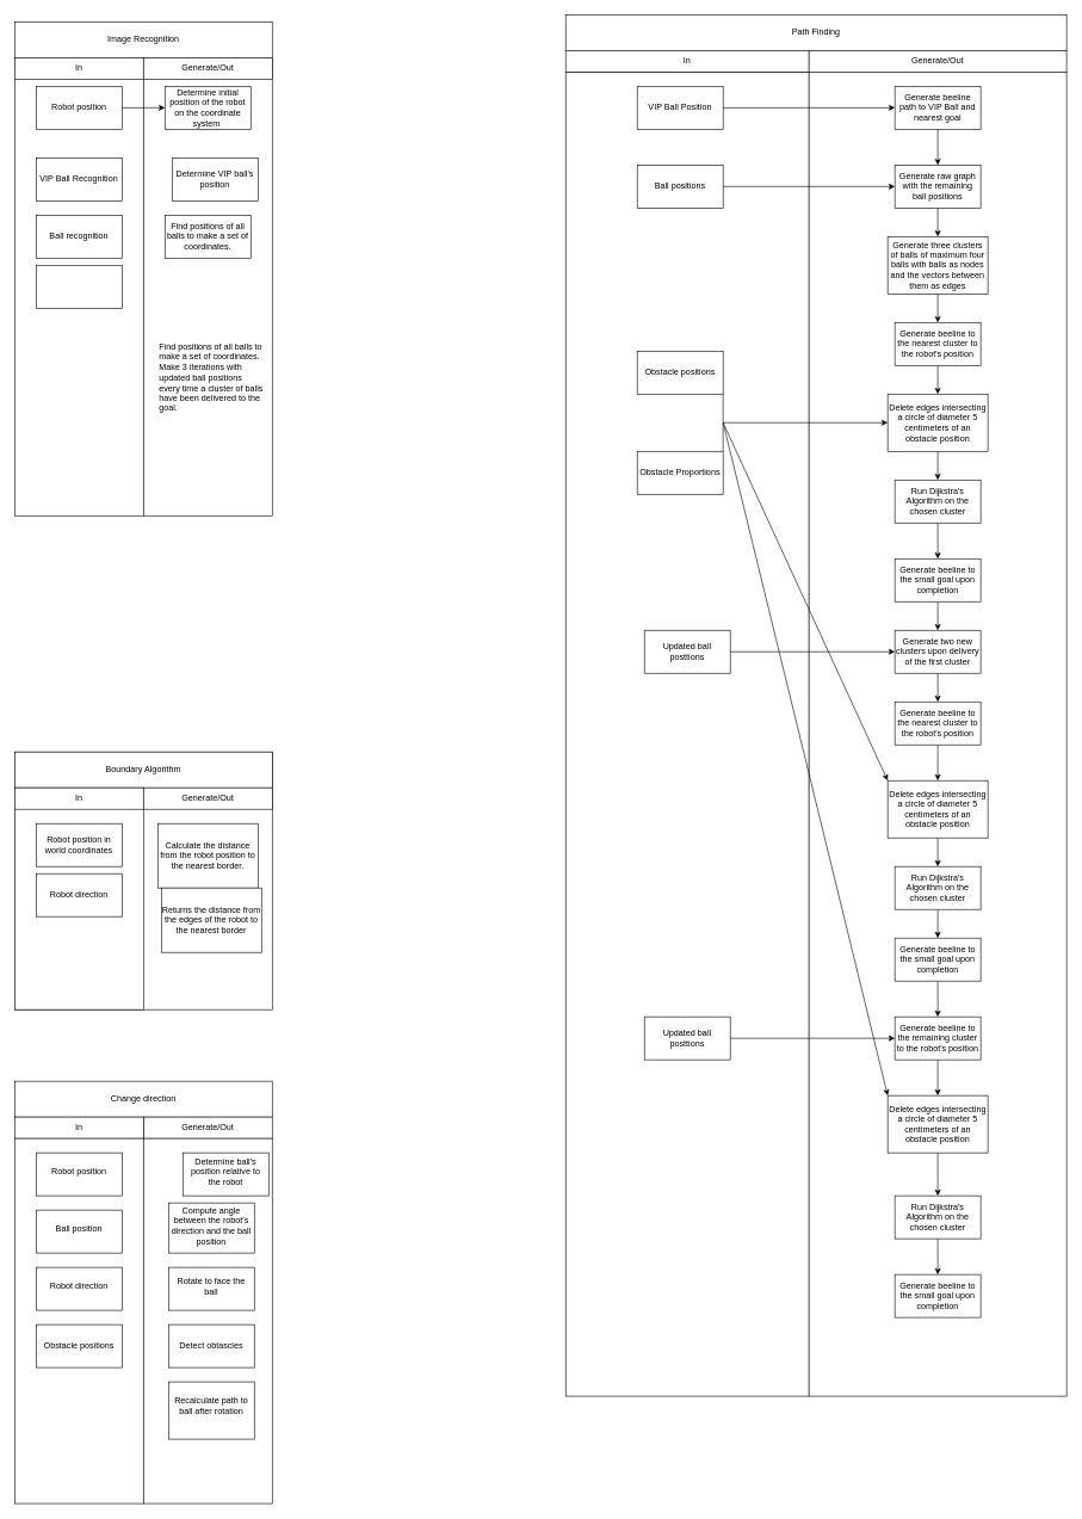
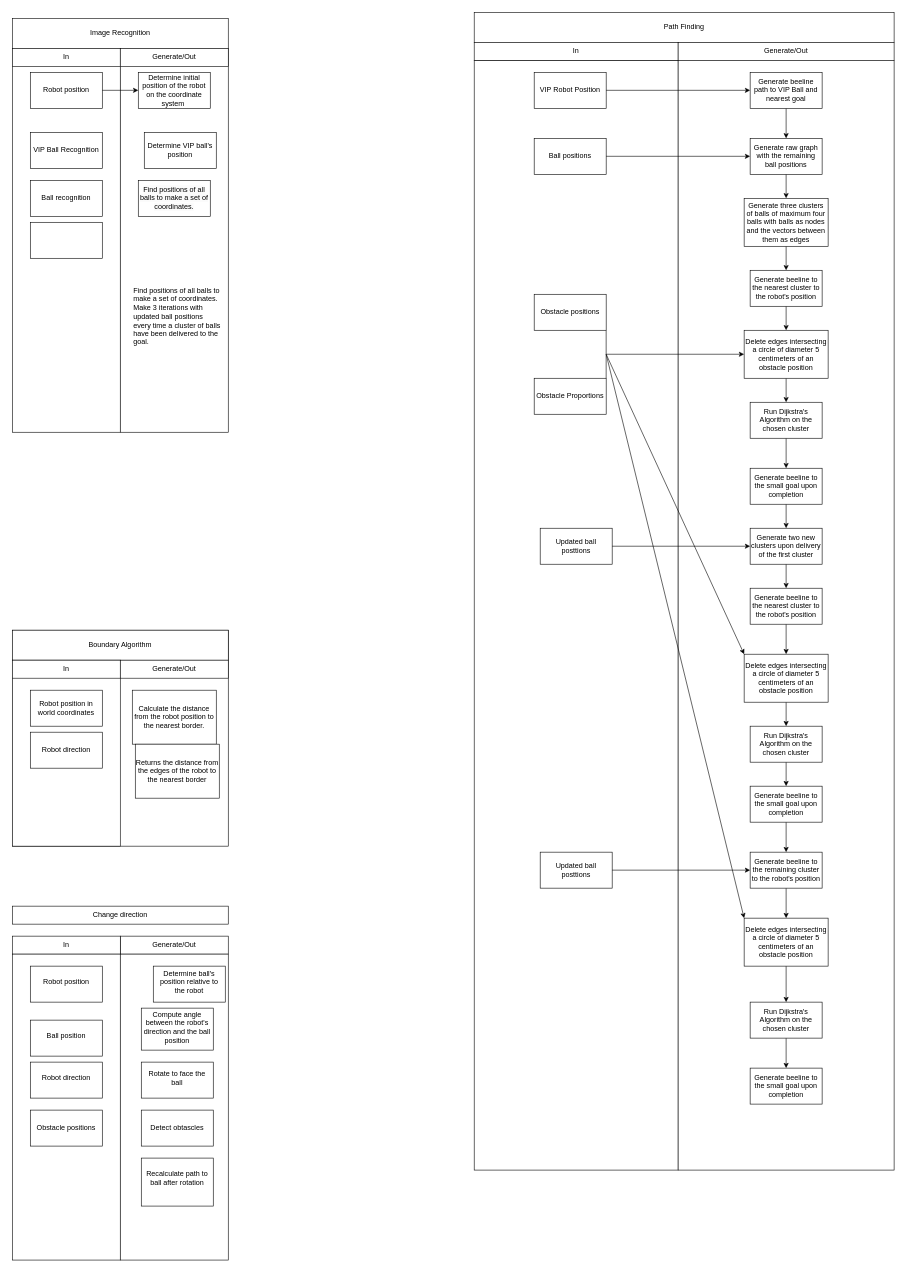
- <mxCell id="19" value="VIP Ball Position" style="rounded=0;whiteSpace=wrap;html=1;" parent="1" vertex="1"><mxGeometry x="890" y="120" width="120" height="60" as="geometry" /></mxCell>
+ <mxCell id="19" value="VIP Robot Position" style="rounded=0;whiteSpace=wrap;html=1;" parent="1" vertex="1"><mxGeometry x="890" y="120" width="120" height="60" as="geometry" /></mxCell>
- <mxCell id="75" value="Change direction" style="rounded=0;whiteSpace=wrap;html=1;" vertex="1" parent="1"><mxGeometry x="20" y="1510" width="360" height="50" as="geometry" /></mxCell>
+ <mxCell id="75" value="Change direction" style="rounded=0;whiteSpace=wrap;html=1;" vertex="1" parent="1"><mxGeometry x="20" y="1510" width="360" height="30" as="geometry" /></mxCell>
- <mxCell id="82" value="&lt;table&gt;&lt;tbody&gt;&lt;tr data-end=&quot;363&quot; data-start=&quot;293&quot;&gt;&lt;td&gt;Ball position&lt;/td&gt;&lt;/tr&gt;&lt;/tbody&gt;&lt;/table&gt;&lt;table&gt;&lt;tbody&gt;&lt;tr data-end=&quot;409&quot; data-start=&quot;364&quot;&gt;&lt;td&gt;&lt;/td&gt;&lt;/tr&gt;&lt;/tbody&gt;&lt;/table&gt;" style="rounded=0;whiteSpace=wrap;html=1;" vertex="1" parent="1"><mxGeometry x="50" y="1690" width="120" height="60" as="geometry" /></mxCell>
+ <mxCell id="82" value="&lt;table&gt;&lt;tbody&gt;&lt;tr data-end=&quot;363&quot; data-start=&quot;293&quot;&gt;&lt;td&gt;Ball position&lt;/td&gt;&lt;/tr&gt;&lt;/tbody&gt;&lt;/table&gt;&lt;table&gt;&lt;tbody&gt;&lt;tr data-end=&quot;409&quot; data-start=&quot;364&quot;&gt;&lt;td&gt;&lt;/td&gt;&lt;/tr&gt;&lt;/tbody&gt;&lt;/table&gt;" style="rounded=0;whiteSpace=wrap;html=1;" vertex="1" parent="1"><mxGeometry x="50" y="1700" width="120" height="60" as="geometry" /></mxCell>
